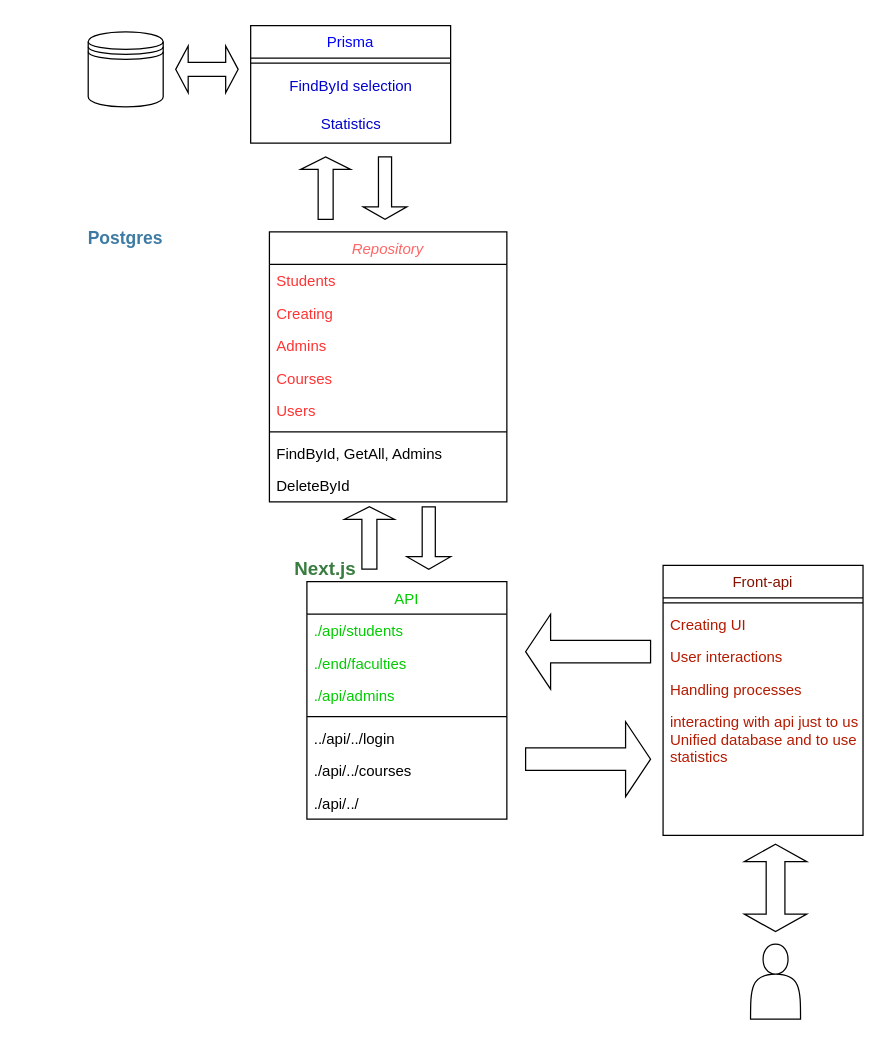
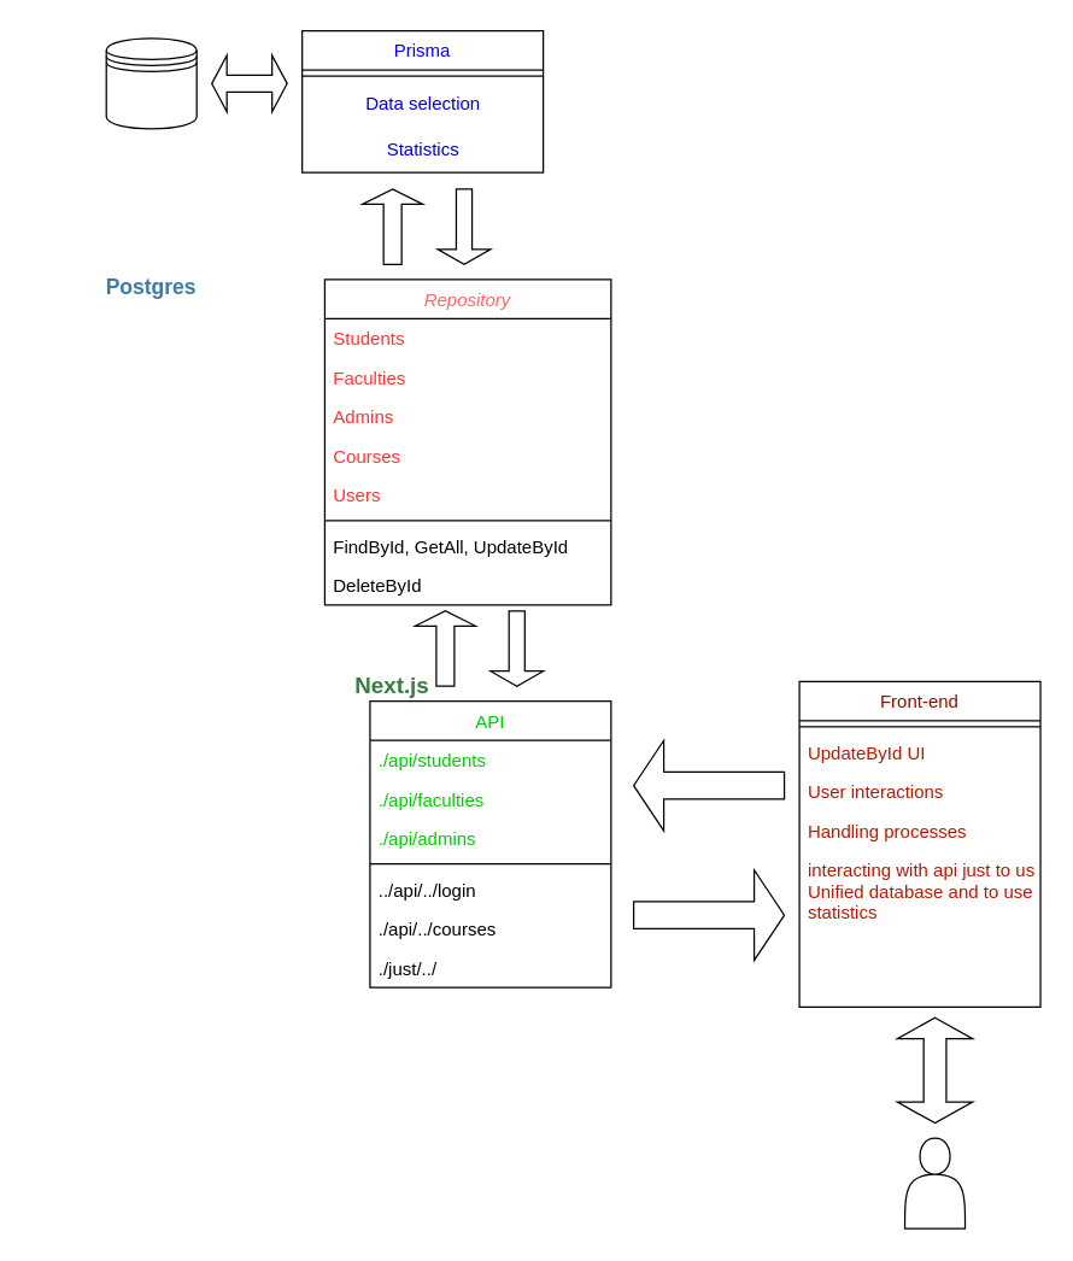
- <mxCell id="22" value="FindById selection" style="text;html=1;align=center;verticalAlign=middle;resizable=0;points=[];autosize=1;strokeColor=none;fillColor=none;fontColor=#0000CC;" vertex="1" parent="20"><mxGeometry y="34" width="160" height="30" as="geometry" /></mxCell>
+ <mxCell id="22" value="Data selection" style="text;html=1;align=center;verticalAlign=middle;resizable=0;points=[];autosize=1;strokeColor=none;fillColor=none;fontColor=#0000CC;" vertex="1" parent="20"><mxGeometry y="34" width="160" height="30" as="geometry" /></mxCell>
- <mxCell id="4" value="Creating" style="text;align=left;verticalAlign=top;spacingLeft=4;spacingRight=4;overflow=hidden;rotatable=0;points=[[0,0.5],[1,0.5]];portConstraint=eastwest;rounded=0;shadow=0;html=0;fontColor=#FF3333;" parent="2" vertex="1"><mxGeometry y="52" width="190" height="26" as="geometry" /></mxCell>
+ <mxCell id="4" value="Faculties" style="text;align=left;verticalAlign=top;spacingLeft=4;spacingRight=4;overflow=hidden;rotatable=0;points=[[0,0.5],[1,0.5]];portConstraint=eastwest;rounded=0;shadow=0;html=0;fontColor=#FF3333;" parent="2" vertex="1"><mxGeometry y="52" width="190" height="26" as="geometry" /></mxCell>
- <mxCell id="9" value="FindById, GetAll, Admins" style="text;align=left;verticalAlign=top;spacingLeft=4;spacingRight=4;overflow=hidden;rotatable=0;points=[[0,0.5],[1,0.5]];portConstraint=eastwest;" parent="2" vertex="1"><mxGeometry y="164" width="190" height="26" as="geometry" /></mxCell>
+ <mxCell id="9" value="FindById, GetAll, UpdateById" style="text;align=left;verticalAlign=top;spacingLeft=4;spacingRight=4;overflow=hidden;rotatable=0;points=[[0,0.5],[1,0.5]];portConstraint=eastwest;" parent="2" vertex="1"><mxGeometry y="164" width="190" height="26" as="geometry" /></mxCell>
- <mxCell id="24" value="Front-api" style="swimlane;fontStyle=0;align=center;verticalAlign=top;childLayout=stackLayout;horizontal=1;startSize=26;horizontalStack=0;resizeParent=1;resizeLast=0;collapsible=1;marginBottom=0;rounded=0;shadow=0;strokeWidth=1;fontColor=light-dark(#831100, #ededed);" vertex="1" parent="1"><mxGeometry x="530" y="452" width="160" height="216" as="geometry"><mxRectangle x="550" y="140" width="160" height="26" as="alternateBounds" /></mxGeometry></mxCell>
+ <mxCell id="24" value="Front-end" style="swimlane;fontStyle=0;align=center;verticalAlign=top;childLayout=stackLayout;horizontal=1;startSize=26;horizontalStack=0;resizeParent=1;resizeLast=0;collapsible=1;marginBottom=0;rounded=0;shadow=0;strokeWidth=1;fontColor=light-dark(#831100, #ededed);" vertex="1" parent="1"><mxGeometry x="530" y="452" width="160" height="216" as="geometry"><mxRectangle x="550" y="140" width="160" height="26" as="alternateBounds" /></mxGeometry></mxCell>
- <mxCell id="26" value="Creating UI" style="text;align=left;verticalAlign=top;spacingLeft=4;spacingRight=4;overflow=hidden;rotatable=0;points=[[0,0.5],[1,0.5]];portConstraint=eastwest;fontColor=light-dark(#b51a00, #ededed);" vertex="1" parent="24"><mxGeometry y="34" width="160" height="26" as="geometry" /></mxCell>
+ <mxCell id="26" value="UpdateById UI" style="text;align=left;verticalAlign=top;spacingLeft=4;spacingRight=4;overflow=hidden;rotatable=0;points=[[0,0.5],[1,0.5]];portConstraint=eastwest;fontColor=light-dark(#b51a00, #ededed);" vertex="1" parent="24"><mxGeometry y="34" width="160" height="26" as="geometry" /></mxCell>
- <mxCell id="13" value="./end/faculties" style="text;align=left;verticalAlign=top;spacingLeft=4;spacingRight=4;overflow=hidden;rotatable=0;points=[[0,0.5],[1,0.5]];portConstraint=eastwest;fontColor=#00CC00;" vertex="1" parent="11"><mxGeometry y="52" width="160" height="26" as="geometry" /></mxCell>
+ <mxCell id="13" value="./api/faculties" style="text;align=left;verticalAlign=top;spacingLeft=4;spacingRight=4;overflow=hidden;rotatable=0;points=[[0,0.5],[1,0.5]];portConstraint=eastwest;fontColor=#00CC00;" vertex="1" parent="11"><mxGeometry y="52" width="160" height="26" as="geometry" /></mxCell>
- <mxCell id="18" value="./api/../" style="text;align=left;verticalAlign=top;spacingLeft=4;spacingRight=4;overflow=hidden;rotatable=0;points=[[0,0.5],[1,0.5]];portConstraint=eastwest;" vertex="1" parent="11"><mxGeometry y="164" width="160" height="26" as="geometry" /></mxCell>
+ <mxCell id="18" value="./just/../" style="text;align=left;verticalAlign=top;spacingLeft=4;spacingRight=4;overflow=hidden;rotatable=0;points=[[0,0.5],[1,0.5]];portConstraint=eastwest;" vertex="1" parent="11"><mxGeometry y="164" width="160" height="26" as="geometry" /></mxCell>
